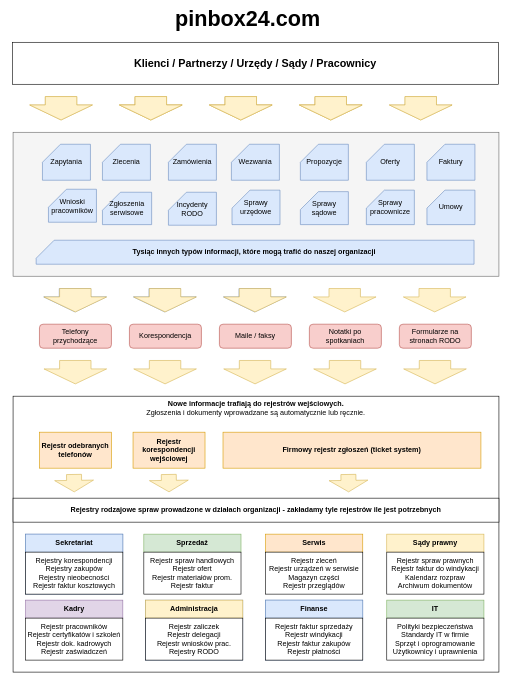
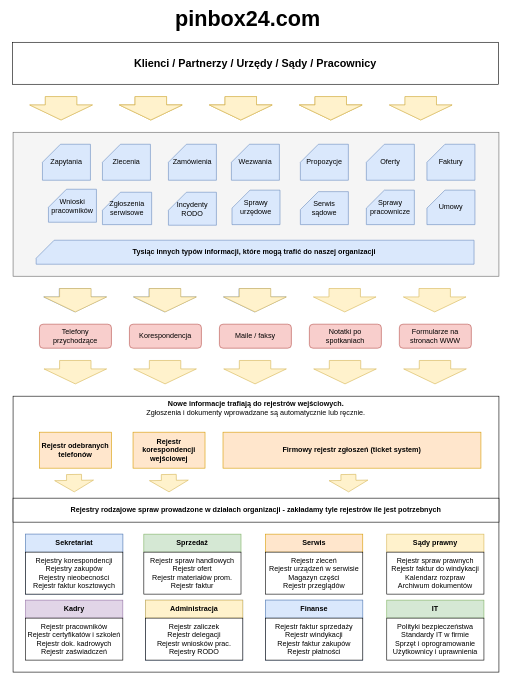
- <mxCell id="29" value="Sprawy sądowe" style="shape=card;whiteSpace=wrap;html=1;fillColor=#dae8fc;strokeColor=#6c8ebf;" vertex="1" parent="1"><mxGeometry x="500" y="319" width="80" height="55" as="geometry" /></mxCell>
+ <mxCell id="29" value="Serwis sądowe" style="shape=card;whiteSpace=wrap;html=1;fillColor=#dae8fc;strokeColor=#6c8ebf;" vertex="1" parent="1"><mxGeometry x="500" y="319" width="80" height="55" as="geometry" /></mxCell>
- <mxCell id="38" value="Formularze na stronach RODO" style="rounded=1;whiteSpace=wrap;html=1;fontSize=12;glass=0;strokeWidth=1;shadow=0;fillColor=#f8cecc;strokeColor=#b85450;" vertex="1" parent="1"><mxGeometry x="665" y="540" width="120" height="40" as="geometry" /></mxCell>
+ <mxCell id="38" value="Formularze na stronach WWW" style="rounded=1;whiteSpace=wrap;html=1;fontSize=12;glass=0;strokeWidth=1;shadow=0;fillColor=#f8cecc;strokeColor=#b85450;" vertex="1" parent="1"><mxGeometry x="665" y="540" width="120" height="40" as="geometry" /></mxCell>
